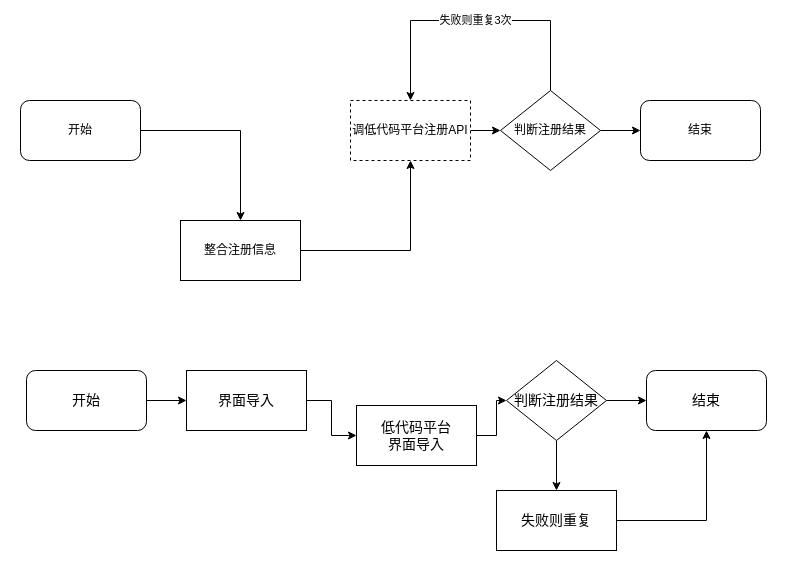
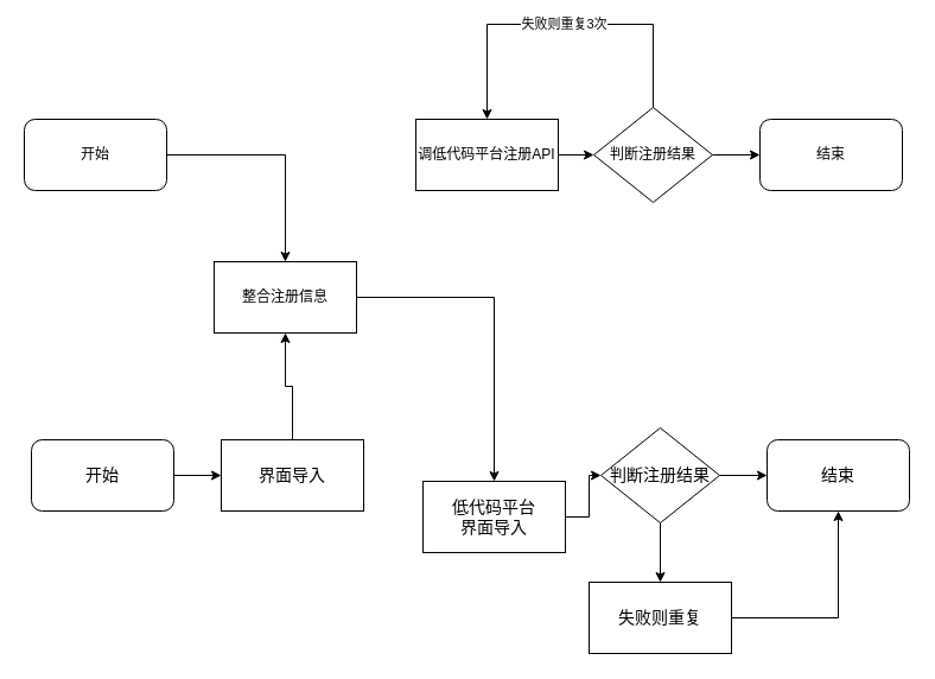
- <mxCell id="7" value="&lt;span&gt;调低代码平台注册API&lt;/span&gt;" style="whiteSpace=wrap;html=1;rounded=0;dashed=1;" vertex="1" parent="1"><mxGeometry x="350" y="100" width="120" height="60" as="geometry" /></mxCell>
+ <mxCell id="7" value="&lt;span&gt;调低代码平台注册API&lt;/span&gt;" style="whiteSpace=wrap;html=1;rounded=0;" vertex="1" parent="1"><mxGeometry x="350" y="100" width="120" height="60" as="geometry" /></mxCell>
- <mxCell id="4" value="" style="edgeStyle=orthogonalEdgeStyle;rounded=0;orthogonalLoop=1;jettySize=auto;html=1;" edge="1" parent="1" source="5" target="7"><mxGeometry relative="1" as="geometry" /></mxCell>
+ <mxCell id="4" value="" style="edgeStyle=orthogonalEdgeStyle;rounded=0;orthogonalLoop=1;jettySize=auto;html=1;" edge="1" parent="1" source="5" target="17"><mxGeometry relative="1" as="geometry" /></mxCell>
- <mxCell id="14" value="" style="edgeStyle=orthogonalEdgeStyle;rounded=0;orthogonalLoop=1;jettySize=auto;html=1;" edge="1" parent="1" source="15" target="17"><mxGeometry relative="1" as="geometry" /></mxCell>
+ <mxCell id="14" value="" style="edgeStyle=orthogonalEdgeStyle;rounded=0;orthogonalLoop=1;jettySize=auto;html=1;" edge="1" parent="1" source="15" target="5"><mxGeometry relative="1" as="geometry" /></mxCell>
